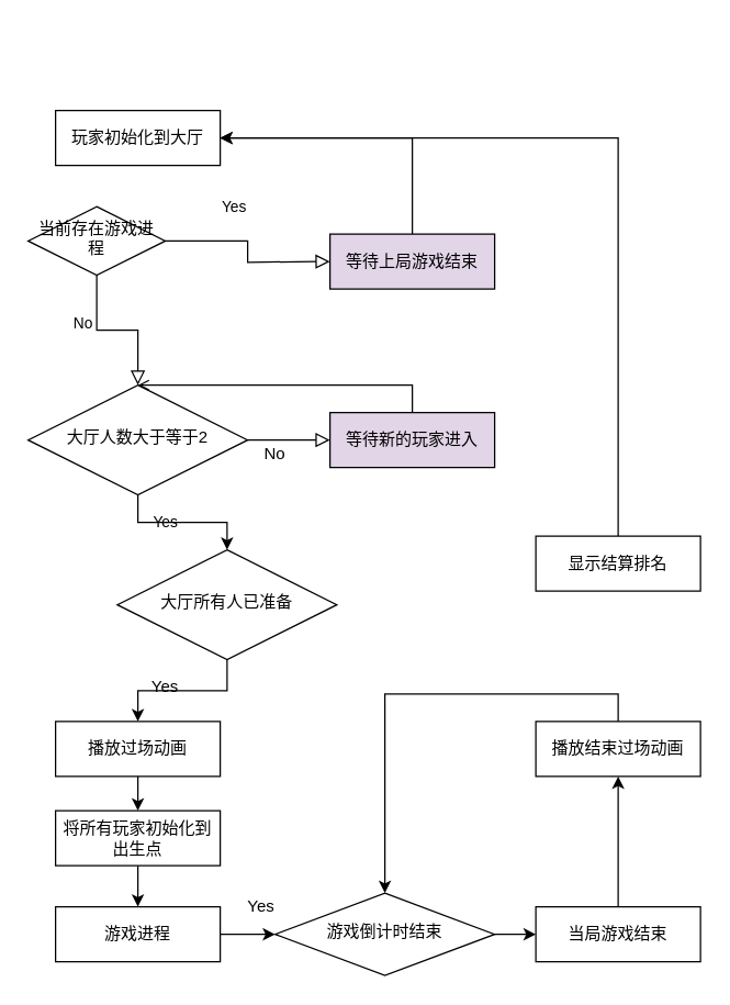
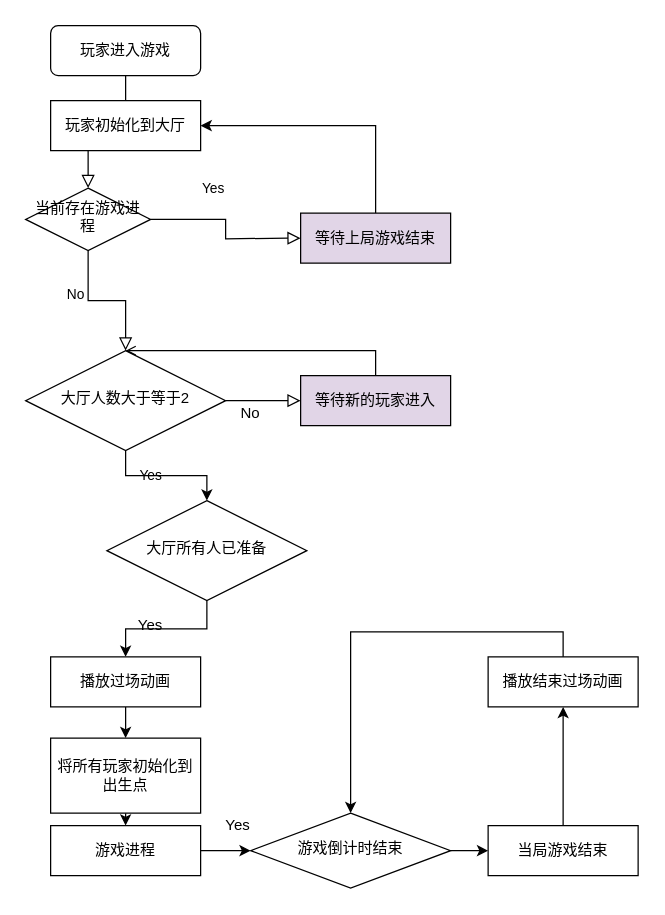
+ <mxCell id="3" value="玩家进入游戏" style="rounded=1;whiteSpace=wrap;html=1;fontSize=12;glass=0;strokeWidth=1;shadow=0;" parent="1" vertex="1"><mxGeometry x="40" y="20" width="120" height="40" as="geometry" /></mxCell>
+ <mxCell id="2" value="" style="rounded=0;html=1;jettySize=auto;orthogonalLoop=1;fontSize=11;endArrow=block;endFill=0;endSize=8;strokeWidth=1;shadow=0;labelBackgroundColor=none;edgeStyle=orthogonalEdgeStyle;" parent="1" source="3" target="6" edge="1"><mxGeometry relative="1" as="geometry" /></mxCell>
- <mxCell id="33" style="edgeStyle=orthogonalEdgeStyle;rounded=0;orthogonalLoop=1;jettySize=auto;html=1;exitX=0.5;exitY=0;exitDx=0;exitDy=0;entryX=1;entryY=0.5;entryDx=0;entryDy=0;" edge="1" parent="1" source="34" target="10"><mxGeometry relative="1" as="geometry" /></mxCell>
- <mxCell id="34" value="显示结算排名" style="rounded=0;whiteSpace=wrap;html=1;" vertex="1" parent="1"><mxGeometry x="390" y="390" width="120" height="40" as="geometry" /></mxCell>
- <mxCell id="23" value="将所有玩家初始化到出生点" style="rounded=0;whiteSpace=wrap;html=1;" vertex="1" parent="1"><mxGeometry x="40" y="590" width="120" height="40" as="geometry" /></mxCell>
+ <mxCell id="23" value="将所有玩家初始化到出生点" style="rounded=0;whiteSpace=wrap;html=1;" vertex="1" parent="1"><mxGeometry x="40" y="590" width="120" height="60" as="geometry" /></mxCell>
